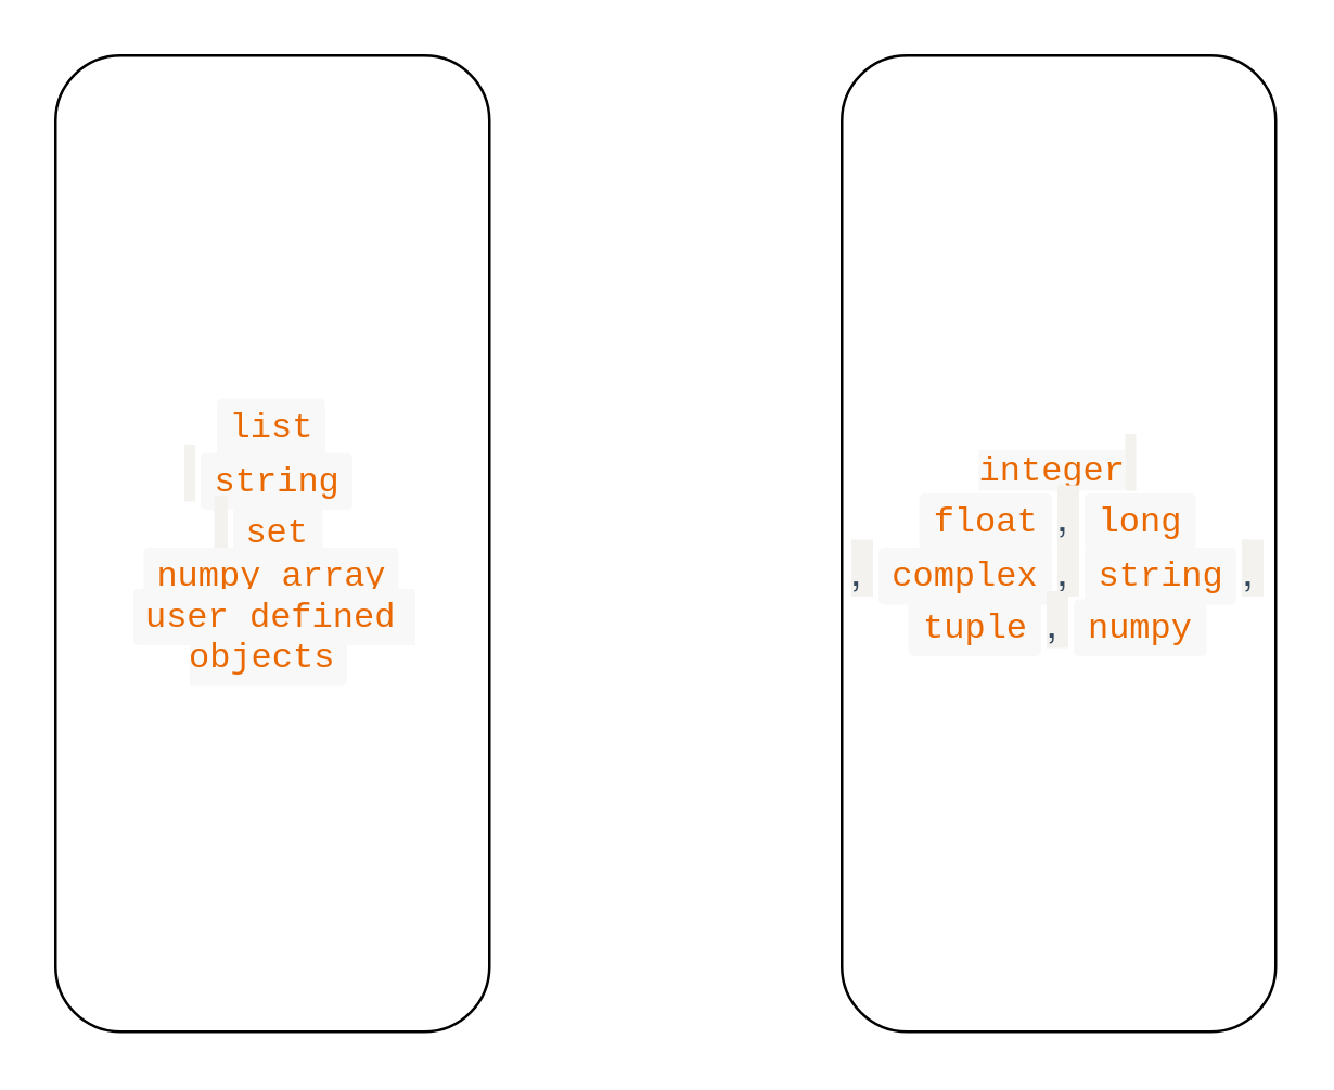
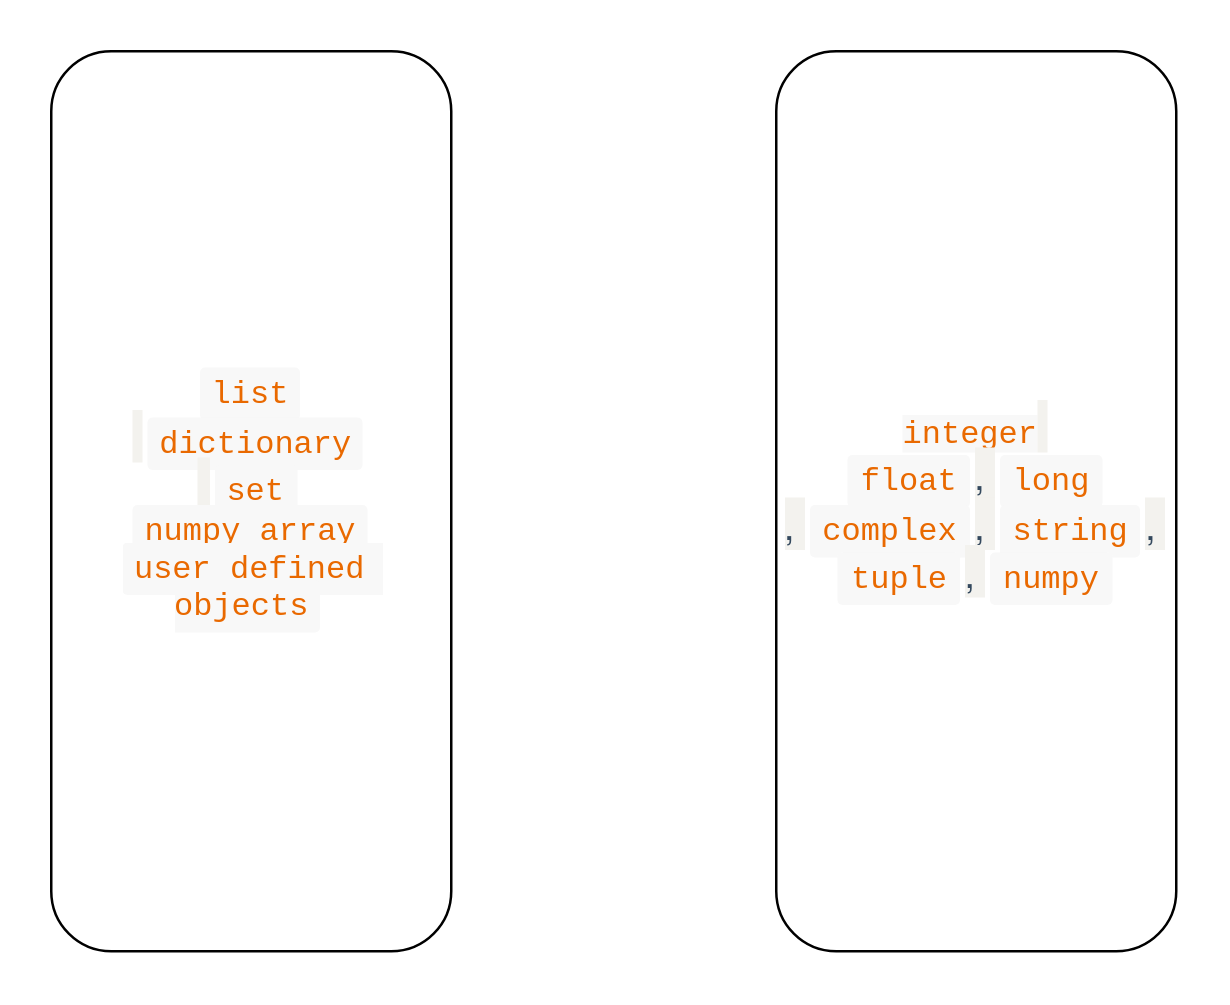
- <mxCell id="2" value="&lt;code style=&quot;box-sizing: border-box ; background-color: rgb(248 , 248 , 248) ; border-radius: 2px ; color: rgb(233 , 105 , 0) ; font-family: &amp;#34;roboto mono&amp;#34; , &amp;#34;monaco&amp;#34; , &amp;#34;courier&amp;#34; , monospace ; font-size: 0.8rem ; margin: 0px 2px ; padding: 3px 5px ; white-space: pre-wrap&quot;&gt;list&lt;br/&gt;&lt;/code&gt;&lt;span style=&quot;color: rgb(52 , 73 , 94) ; font-family: &amp;#34;source sans pro&amp;#34; , &amp;#34;helvetica neue&amp;#34; , &amp;#34;arial&amp;#34; , sans-serif ; font-size: 15px ; white-space: normal ; background-color: rgb(243 , 242 , 238)&quot;&gt;&amp;nbsp;&lt;/span&gt;&lt;code style=&quot;box-sizing: border-box ; background-color: rgb(248 , 248 , 248) ; border-radius: 2px ; color: rgb(233 , 105 , 0) ; font-family: &amp;#34;roboto mono&amp;#34; , &amp;#34;monaco&amp;#34; , &amp;#34;courier&amp;#34; , monospace ; font-size: 0.8rem ; margin: 0px 2px ; padding: 3px 5px ; white-space: pre-wrap&quot;&gt;string&lt;br/&gt;&lt;/code&gt;&lt;span style=&quot;color: rgb(52 , 73 , 94) ; font-family: &amp;#34;source sans pro&amp;#34; , &amp;#34;helvetica neue&amp;#34; , &amp;#34;arial&amp;#34; , sans-serif ; font-size: 15px ; white-space: normal ; background-color: rgb(243 , 242 , 238)&quot;&gt;&amp;nbsp;&lt;/span&gt;&lt;code style=&quot;box-sizing: border-box ; background-color: rgb(248 , 248 , 248) ; border-radius: 2px ; color: rgb(233 , 105 , 0) ; font-family: &amp;#34;roboto mono&amp;#34; , &amp;#34;monaco&amp;#34; , &amp;#34;courier&amp;#34; , monospace ; font-size: 0.8rem ; margin: 0px 2px ; padding: 3px 5px ; white-space: pre-wrap&quot;&gt;set&lt;/code&gt;&lt;span style=&quot;color: rgb(52 , 73 , 94) ; font-family: &amp;#34;source sans pro&amp;#34; , &amp;#34;helvetica neue&amp;#34; , &amp;#34;arial&amp;#34; , sans-serif ; font-size: 15px ; white-space: normal ; background-color: rgb(243 , 242 , 238)&quot;&gt;&lt;br&gt;&lt;/span&gt;&lt;code style=&quot;box-sizing: border-box ; background-color: rgb(248 , 248 , 248) ; border-radius: 2px ; color: rgb(233 , 105 , 0) ; font-family: &amp;#34;roboto mono&amp;#34; , &amp;#34;monaco&amp;#34; , &amp;#34;courier&amp;#34; , monospace ; font-size: 0.8rem ; margin: 0px 2px ; padding: 3px 5px ; white-space: pre-wrap&quot;&gt;numpy array&lt;br/&gt;&lt;/code&gt;&lt;code style=&quot;box-sizing: border-box ; background-color: rgb(248 , 248 , 248) ; border-radius: 2px ; color: rgb(233 , 105 , 0) ; font-family: &amp;#34;roboto mono&amp;#34; , &amp;#34;monaco&amp;#34; , &amp;#34;courier&amp;#34; , monospace ; font-size: 0.8rem ; margin: 0px 2px ; padding: 3px 5px ; white-space: pre-wrap&quot;&gt;user defined &lt;br/&gt;objects&lt;/code&gt;" style="rounded=1;whiteSpace=wrap;html=1;" vertex="1" parent="1"><mxGeometry x="20" y="20" width="160" height="360" as="geometry" /></mxCell>
+ <mxCell id="2" value="&lt;code style=&quot;box-sizing: border-box ; background-color: rgb(248 , 248 , 248) ; border-radius: 2px ; color: rgb(233 , 105 , 0) ; font-family: &amp;#34;roboto mono&amp;#34; , &amp;#34;monaco&amp;#34; , &amp;#34;courier&amp;#34; , monospace ; font-size: 0.8rem ; margin: 0px 2px ; padding: 3px 5px ; white-space: pre-wrap&quot;&gt;list&lt;br/&gt;&lt;/code&gt;&lt;span style=&quot;color: rgb(52 , 73 , 94) ; font-family: &amp;#34;source sans pro&amp;#34; , &amp;#34;helvetica neue&amp;#34; , &amp;#34;arial&amp;#34; , sans-serif ; font-size: 15px ; white-space: normal ; background-color: rgb(243 , 242 , 238)&quot;&gt;&amp;nbsp;&lt;/span&gt;&lt;code style=&quot;box-sizing: border-box ; background-color: rgb(248 , 248 , 248) ; border-radius: 2px ; color: rgb(233 , 105 , 0) ; font-family: &amp;#34;roboto mono&amp;#34; , &amp;#34;monaco&amp;#34; , &amp;#34;courier&amp;#34; , monospace ; font-size: 0.8rem ; margin: 0px 2px ; padding: 3px 5px ; white-space: pre-wrap&quot;&gt;dictionary&lt;br/&gt;&lt;/code&gt;&lt;span style=&quot;color: rgb(52 , 73 , 94) ; font-family: &amp;#34;source sans pro&amp;#34; , &amp;#34;helvetica neue&amp;#34; , &amp;#34;arial&amp;#34; , sans-serif ; font-size: 15px ; white-space: normal ; background-color: rgb(243 , 242 , 238)&quot;&gt;&amp;nbsp;&lt;/span&gt;&lt;code style=&quot;box-sizing: border-box ; background-color: rgb(248 , 248 , 248) ; border-radius: 2px ; color: rgb(233 , 105 , 0) ; font-family: &amp;#34;roboto mono&amp;#34; , &amp;#34;monaco&amp;#34; , &amp;#34;courier&amp;#34; , monospace ; font-size: 0.8rem ; margin: 0px 2px ; padding: 3px 5px ; white-space: pre-wrap&quot;&gt;set&lt;/code&gt;&lt;span style=&quot;color: rgb(52 , 73 , 94) ; font-family: &amp;#34;source sans pro&amp;#34; , &amp;#34;helvetica neue&amp;#34; , &amp;#34;arial&amp;#34; , sans-serif ; font-size: 15px ; white-space: normal ; background-color: rgb(243 , 242 , 238)&quot;&gt;&lt;br&gt;&lt;/span&gt;&lt;code style=&quot;box-sizing: border-box ; background-color: rgb(248 , 248 , 248) ; border-radius: 2px ; color: rgb(233 , 105 , 0) ; font-family: &amp;#34;roboto mono&amp;#34; , &amp;#34;monaco&amp;#34; , &amp;#34;courier&amp;#34; , monospace ; font-size: 0.8rem ; margin: 0px 2px ; padding: 3px 5px ; white-space: pre-wrap&quot;&gt;numpy array&lt;br/&gt;&lt;/code&gt;&lt;code style=&quot;box-sizing: border-box ; background-color: rgb(248 , 248 , 248) ; border-radius: 2px ; color: rgb(233 , 105 , 0) ; font-family: &amp;#34;roboto mono&amp;#34; , &amp;#34;monaco&amp;#34; , &amp;#34;courier&amp;#34; , monospace ; font-size: 0.8rem ; margin: 0px 2px ; padding: 3px 5px ; white-space: pre-wrap&quot;&gt;user defined &lt;br/&gt;objects&lt;/code&gt;" style="rounded=1;whiteSpace=wrap;html=1;" vertex="1" parent="1"><mxGeometry x="20" y="20" width="160" height="360" as="geometry" /></mxCell>
